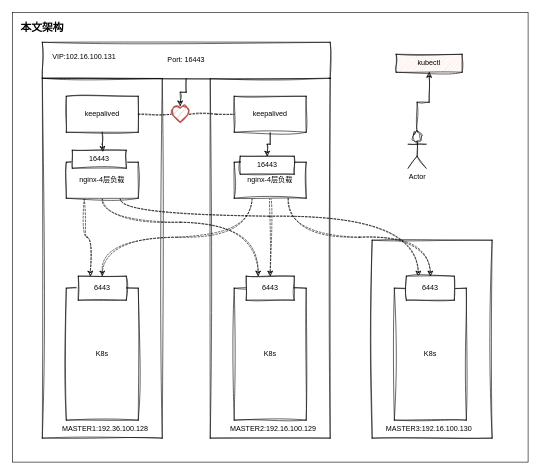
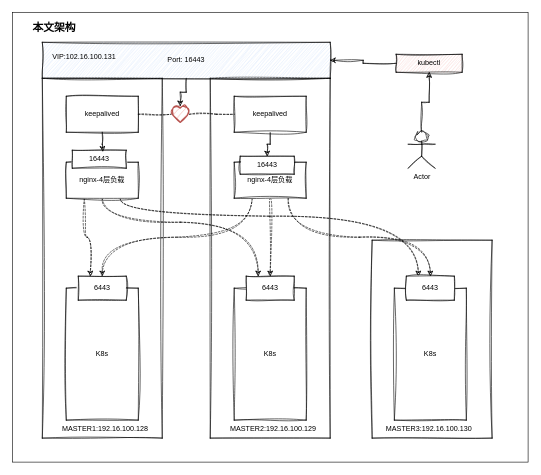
- <mxCell id="38" value="&lt;b&gt;&lt;font style=&quot;font-size: 18px;&quot;&gt;本文架构&lt;/font&gt;&lt;/b&gt;" style="text;html=1;align=center;verticalAlign=middle;whiteSpace=wrap;rounded=0;" parent="1" vertex="1"><mxGeometry x="30" y="30" width="80" height="30" as="geometry" /></mxCell>
+ <mxCell id="38" value="&lt;b&gt;&lt;font style=&quot;font-size: 18px;&quot;&gt;本文架构&lt;/font&gt;&lt;/b&gt;" style="text;html=1;align=center;verticalAlign=middle;whiteSpace=wrap;rounded=0;" parent="1" vertex="1"><mxGeometry x="50" y="30" width="80" height="30" as="geometry" /></mxCell>
- <mxCell id="29" value="&lt;div&gt;Port: 16443&lt;/div&gt;" style="rounded=0;whiteSpace=wrap;html=1;shadow=0;sketch=1;curveFitting=1;jiggle=2;" parent="1" vertex="1"><mxGeometry x="70" y="70" width="480" height="60" as="geometry" /></mxCell>
+ <mxCell id="29" value="&lt;div&gt;Port: 16443&lt;/div&gt;" style="rounded=0;whiteSpace=wrap;html=1;shadow=0;sketch=1;curveFitting=1;jiggle=2;fillColor=#dae8fc;" parent="1" vertex="1"><mxGeometry x="70" y="70" width="480" height="60" as="geometry" /></mxCell>
+ <mxCell id="32" style="edgeStyle=orthogonalEdgeStyle;rounded=0;orthogonalLoop=1;jettySize=auto;html=1;entryX=1;entryY=0.5;entryDx=0;entryDy=0;shadow=0;sketch=1;curveFitting=1;jiggle=2;" parent="1" source="33" target="29" edge="1"><mxGeometry relative="1" as="geometry" /></mxCell>
- <mxCell id="31" value="Actor" style="shape=umlActor;verticalLabelPosition=bottom;verticalAlign=top;html=1;outlineConnect=0;shadow=0;sketch=1;curveFitting=1;jiggle=2;" parent="1" vertex="1"><mxGeometry x="680" y="220" width="30" height="60" as="geometry" /></mxCell>
+ <mxCell id="31" value="Actor" style="shape=umlActor;verticalLabelPosition=bottom;verticalAlign=top;html=1;outlineConnect=0;shadow=0;sketch=1;curveFitting=1;jiggle=2;" parent="1" vertex="1"><mxGeometry x="680" y="220" width="45" height="60" as="geometry" /></mxCell>
- <mxCell id="35" value="MASTER1:192.36.100.128" style="text;html=1;align=center;verticalAlign=middle;whiteSpace=wrap;rounded=0;shadow=0;sketch=1;curveFitting=1;jiggle=2;" parent="1" vertex="1"><mxGeometry x="100" y="700" width="150" height="30" as="geometry" /></mxCell>
+ <mxCell id="35" value="MASTER1:192.16.100.128" style="text;html=1;align=center;verticalAlign=middle;whiteSpace=wrap;rounded=0;shadow=0;sketch=1;curveFitting=1;jiggle=2;" parent="1" vertex="1"><mxGeometry x="100" y="700" width="150" height="30" as="geometry" /></mxCell>
